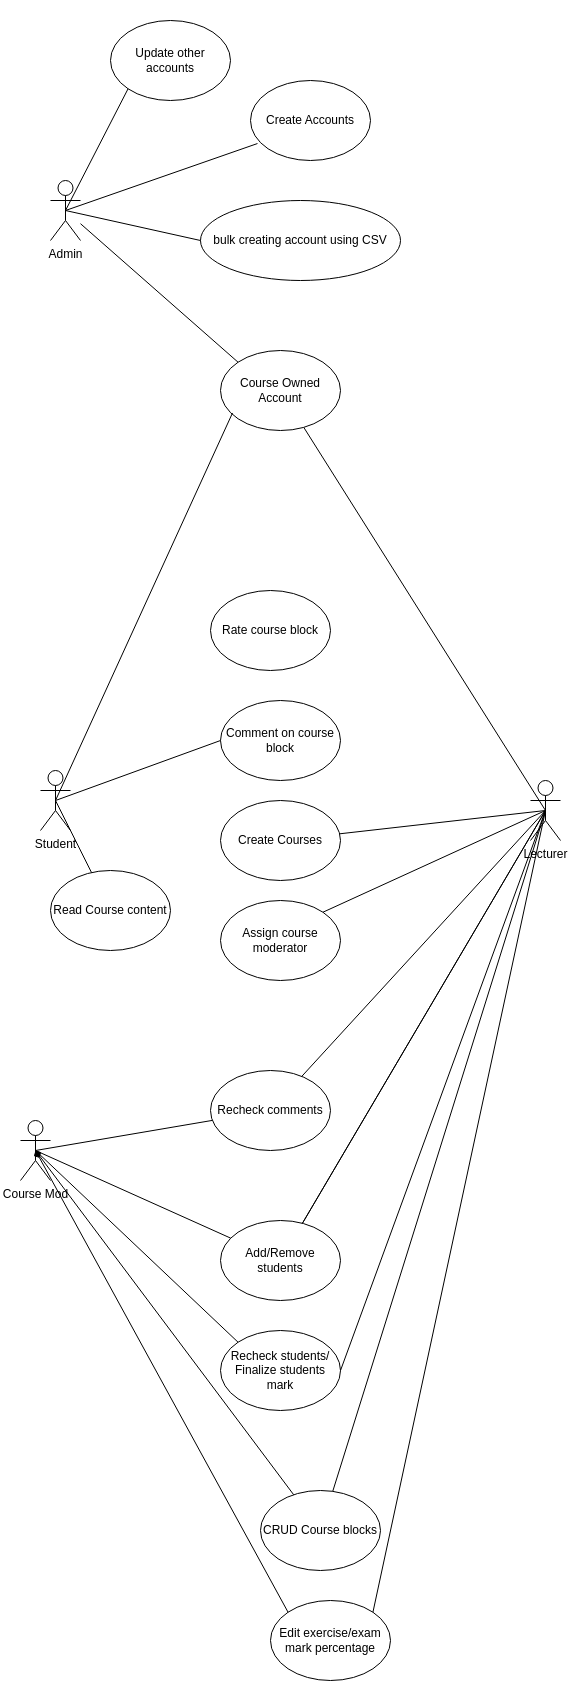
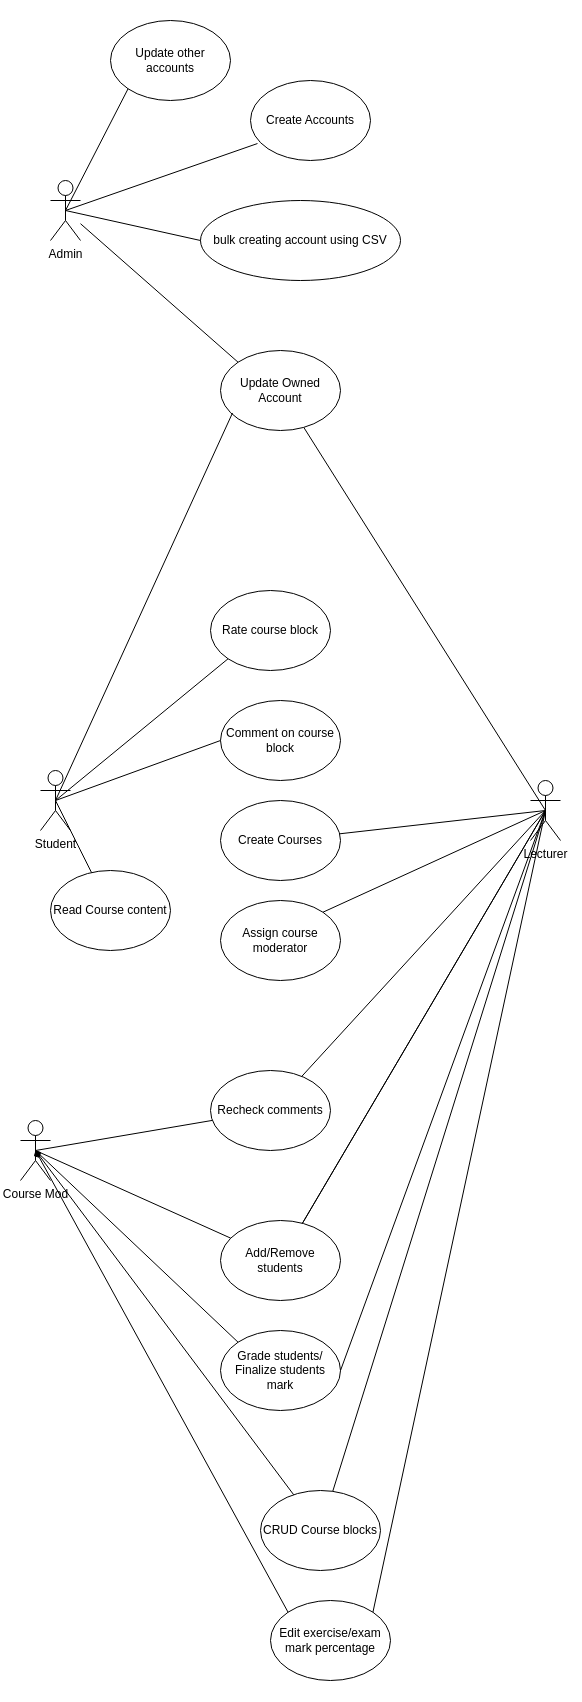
- <mxCell id="4" value="Course Owned Account" style="ellipse;whiteSpace=wrap;html=1;" vertex="1" parent="1"><mxGeometry x="220" y="350" width="120" height="80" as="geometry" /></mxCell>
+ <mxCell id="4" value="Update Owned Account" style="ellipse;whiteSpace=wrap;html=1;" vertex="1" parent="1"><mxGeometry x="220" y="350" width="120" height="80" as="geometry" /></mxCell>
+ <mxCell id="27" value="" style="endArrow=none;html=1;rounded=0;exitX=0.5;exitY=0.5;exitDx=0;exitDy=0;exitPerimeter=0;entryX=0;entryY=1;entryDx=0;entryDy=0;" edge="1" parent="1" source="7" target="24"><mxGeometry width="50" height="50" relative="1" as="geometry"><mxPoint x="200" y="760" as="sourcePoint" /><mxPoint x="250" y="710" as="targetPoint" /></mxGeometry></mxCell>
- <mxCell id="22" value="Recheck students/ Finalize students mark" style="ellipse;whiteSpace=wrap;html=1;" vertex="1" parent="1"><mxGeometry x="220" y="1330" width="120" height="80" as="geometry" /></mxCell>
+ <mxCell id="22" value="Grade students/ Finalize students mark" style="ellipse;whiteSpace=wrap;html=1;" vertex="1" parent="1"><mxGeometry x="220" y="1330" width="120" height="80" as="geometry" /></mxCell>
